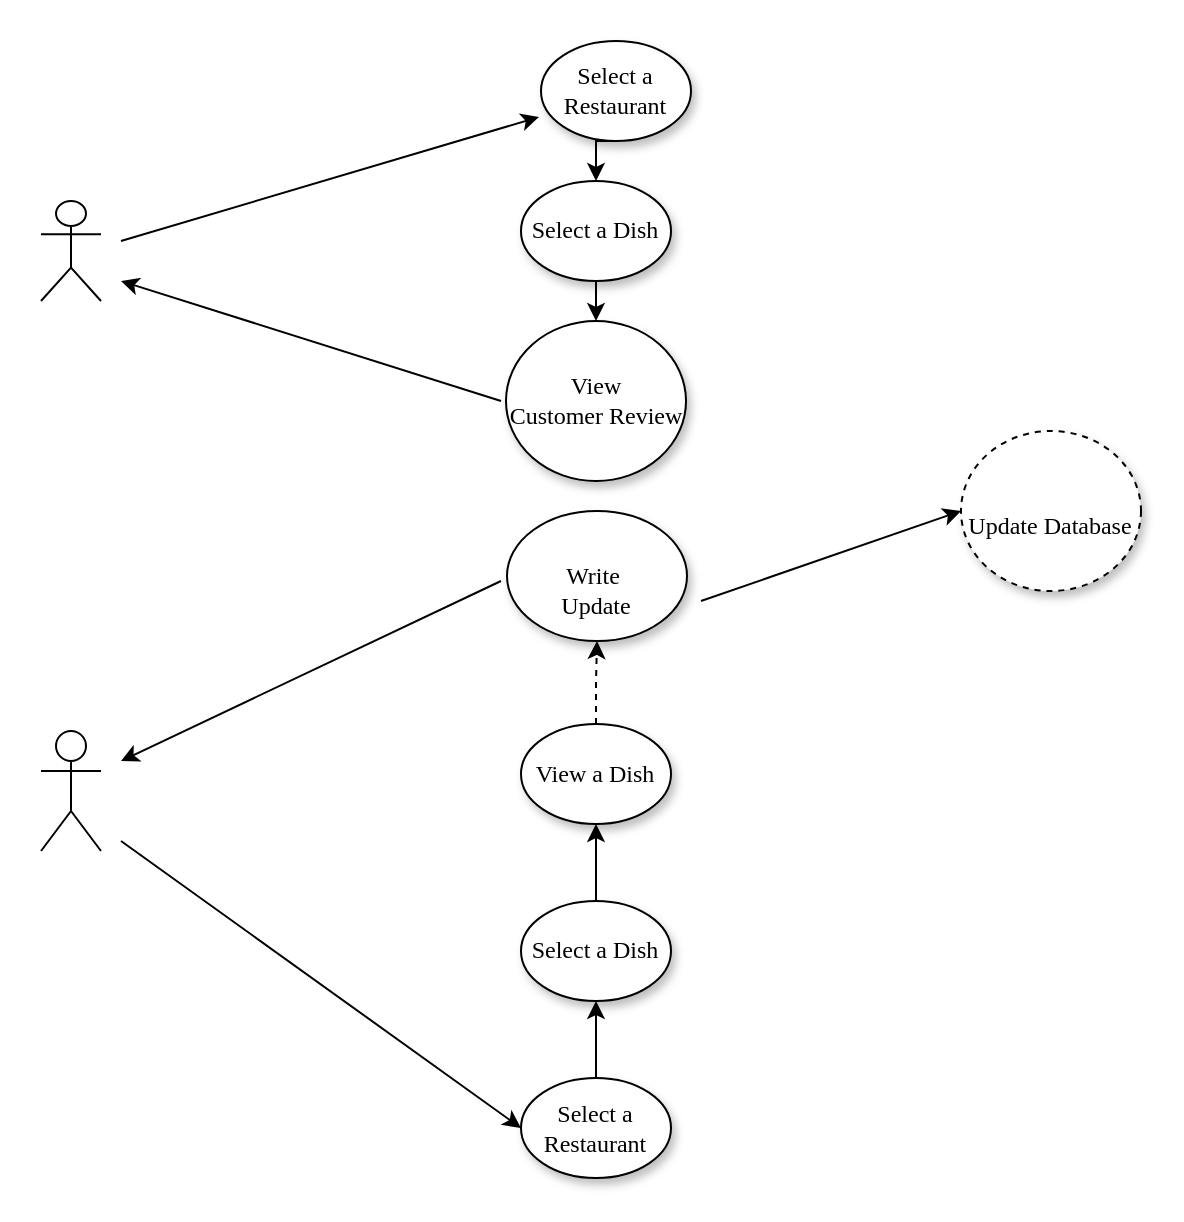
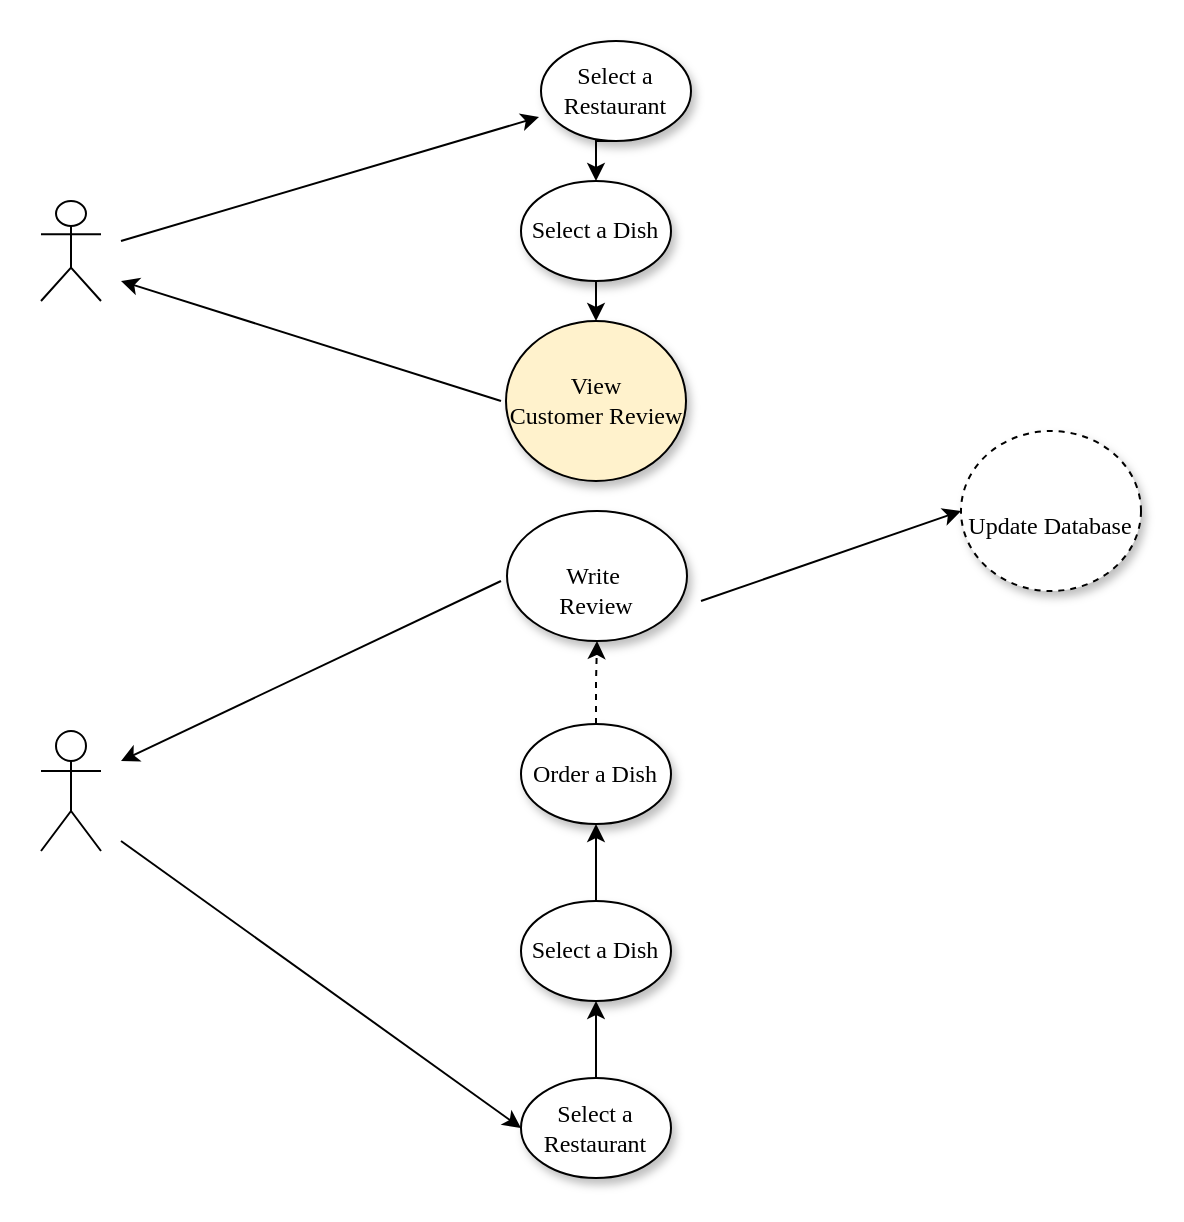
- <mxCell id="2" value="View&lt;br&gt;Customer Review" parent="1" style="ellipse;whiteSpace=wrap;html=1;rounded=0;shadow=1;comic=0;labelBackgroundColor=none;strokeColor=#000000;strokeWidth=1;fillColor=#FFFFFF;fontFamily=Verdana;fontSize=12;fontColor=#000000;align=center;" vertex="1"><mxGeometry as="geometry" height="80" width="90" y="160" x="252.5" /></mxCell>
+ <mxCell id="2" value="View&lt;br&gt;Customer Review" parent="1" style="ellipse;whiteSpace=wrap;html=1;rounded=0;shadow=1;comic=0;labelBackgroundColor=none;strokeColor=#000000;strokeWidth=1;fillColor=#fff2cc;fontFamily=Verdana;fontSize=12;fontColor=#000000;align=center;" vertex="1"><mxGeometry as="geometry" height="80" width="90" y="160" x="252.5" /></mxCell>
- <mxCell id="9" value="&lt;br&gt;Write&amp;nbsp;&lt;br&gt;Update" parent="1" style="ellipse;whiteSpace=wrap;html=1;rounded=0;shadow=1;comic=0;labelBackgroundColor=none;strokeColor=#000000;strokeWidth=1;fillColor=#FFFFFF;fontFamily=Verdana;fontSize=12;fontColor=#000000;align=center;" vertex="1"><mxGeometry as="geometry" height="65" width="90" y="255" x="253" /></mxCell>
+ <mxCell id="9" value="&lt;br&gt;Write&amp;nbsp;&lt;br&gt;Review" parent="1" style="ellipse;whiteSpace=wrap;html=1;rounded=0;shadow=1;comic=0;labelBackgroundColor=none;strokeColor=#000000;strokeWidth=1;fillColor=#FFFFFF;fontFamily=Verdana;fontSize=12;fontColor=#000000;align=center;" vertex="1"><mxGeometry as="geometry" height="65" width="90" y="255" x="253" /></mxCell>
- <mxCell id="4" value="View a Dish" parent="1" style="ellipse;whiteSpace=wrap;html=1;rounded=0;shadow=1;comic=0;labelBackgroundColor=none;strokeColor=#000000;strokeWidth=1;fillColor=#FFFFFF;fontFamily=Verdana;fontSize=12;fontColor=#000000;align=center;" vertex="1"><mxGeometry as="geometry" height="50" width="75" y="361.5" x="260" /></mxCell>
+ <mxCell id="4" value="Order a Dish" parent="1" style="ellipse;whiteSpace=wrap;html=1;rounded=0;shadow=1;comic=0;labelBackgroundColor=none;strokeColor=#000000;strokeWidth=1;fillColor=#FFFFFF;fontFamily=Verdana;fontSize=12;fontColor=#000000;align=center;" vertex="1"><mxGeometry as="geometry" height="50" width="75" y="361.5" x="260" /></mxCell>
